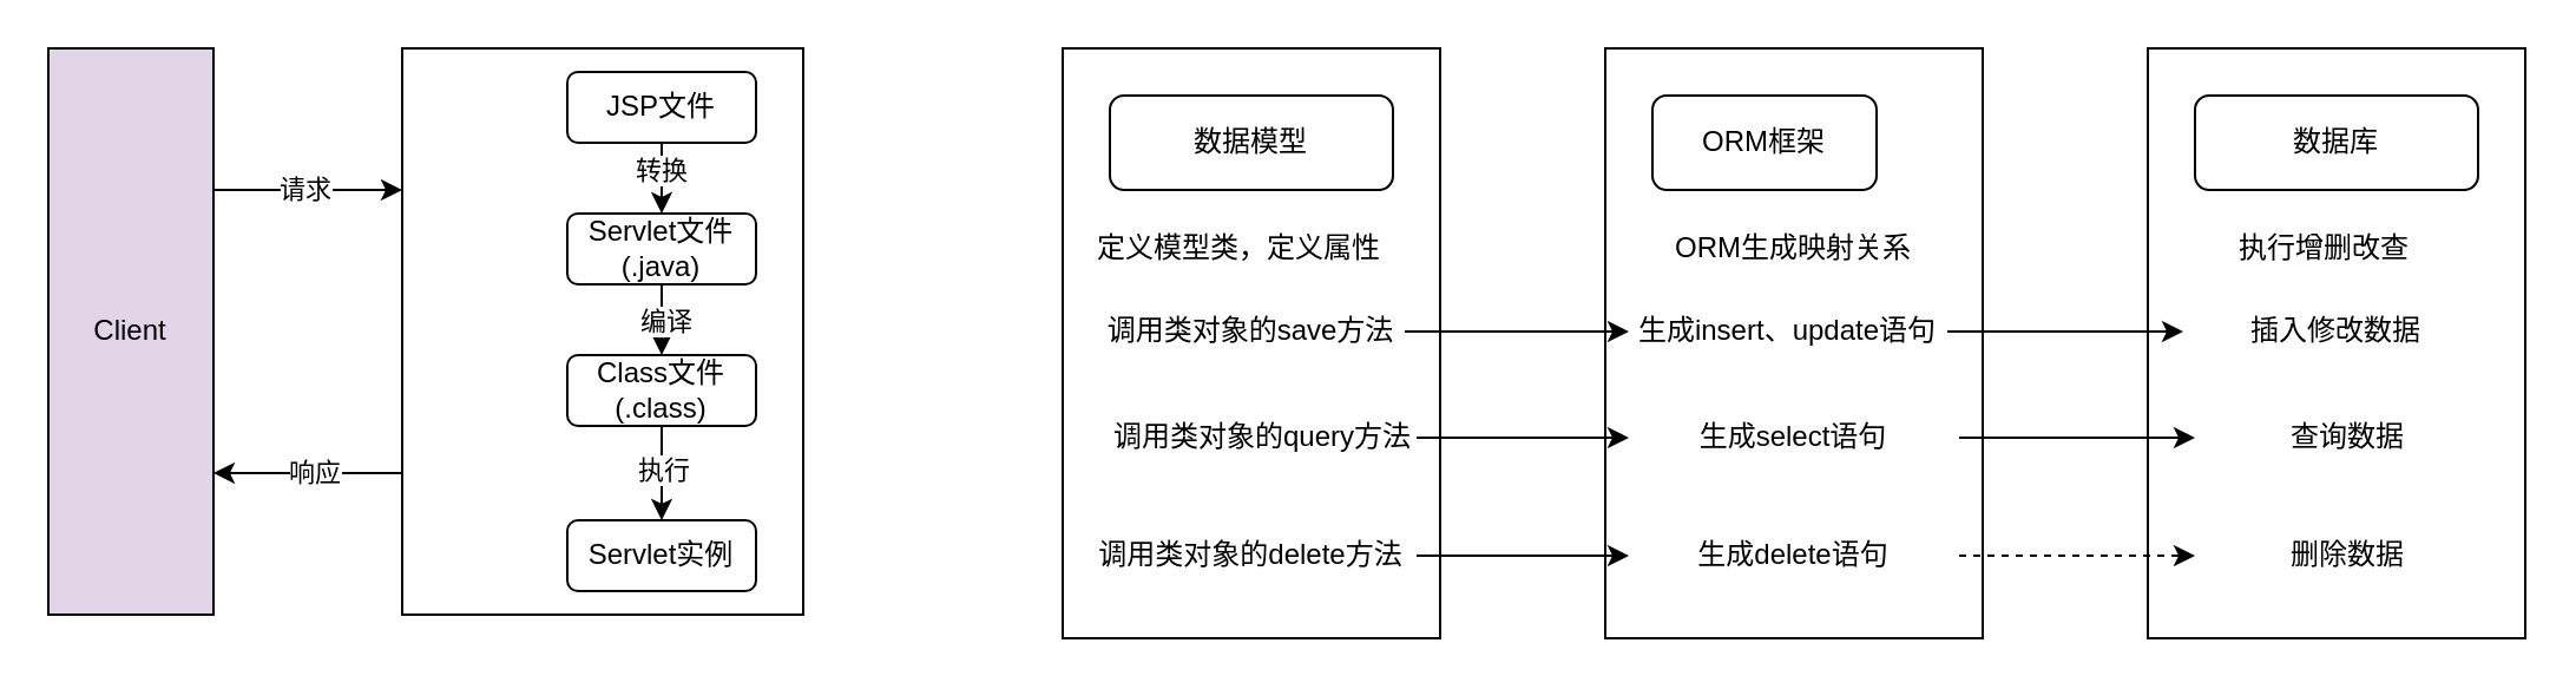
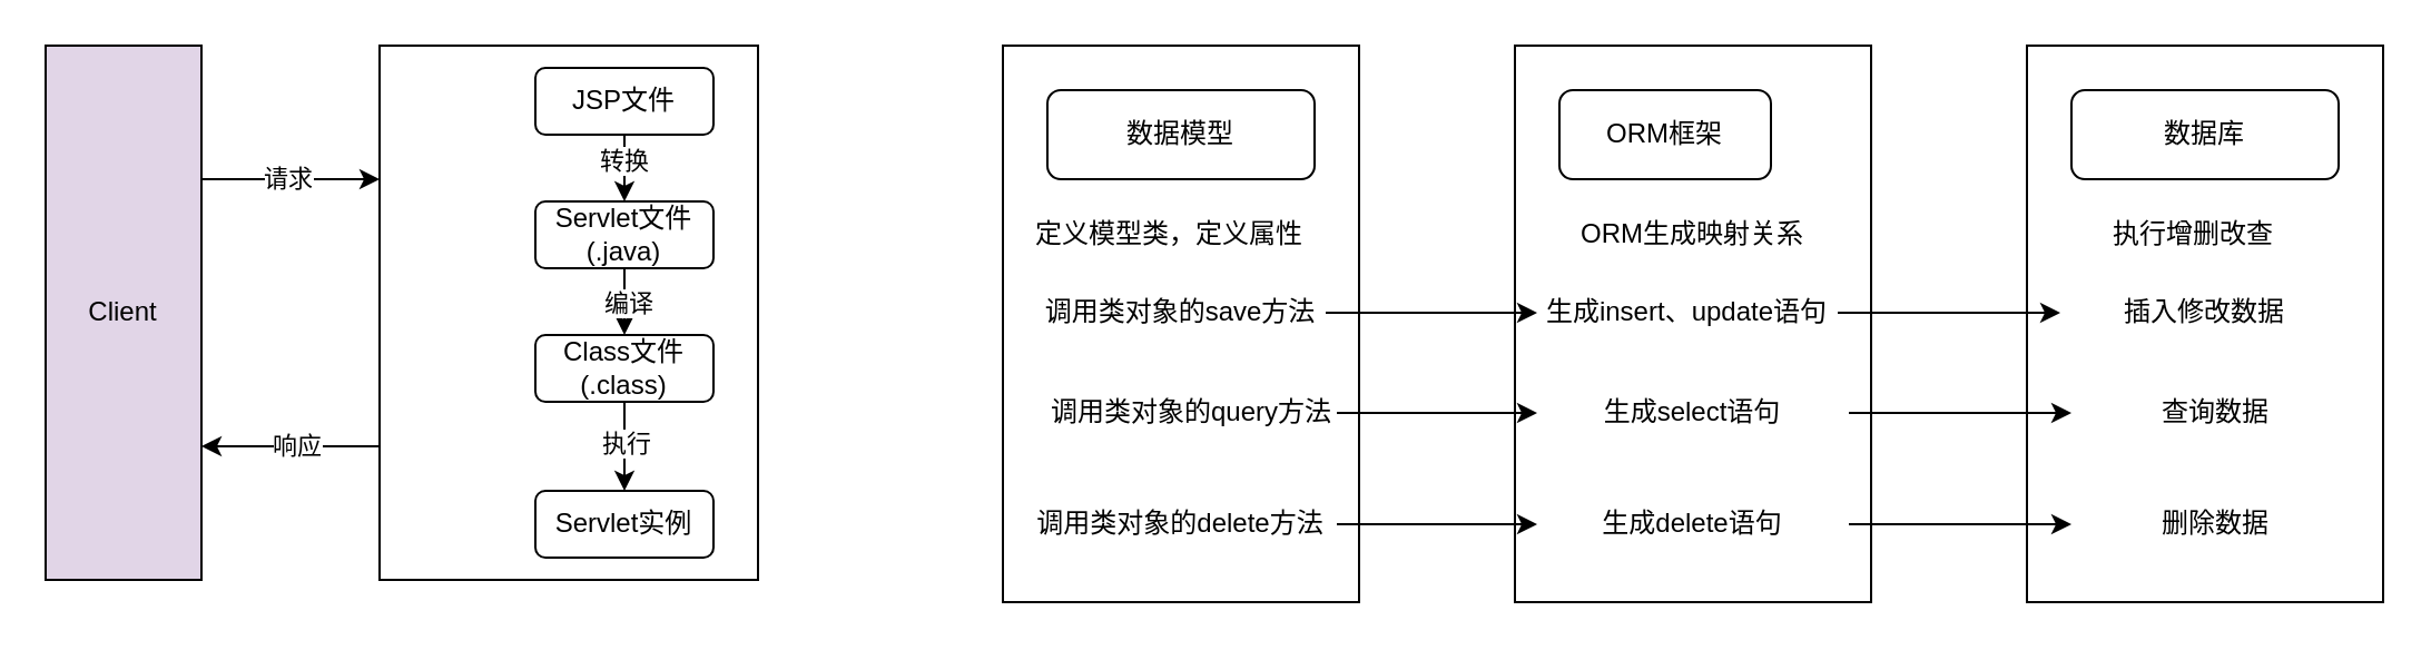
- <mxCell id="39" style="edgeStyle=orthogonalEdgeStyle;rounded=0;orthogonalLoop=1;jettySize=auto;html=1;exitX=1;exitY=0.5;exitDx=0;exitDy=0;dashed=1;" edge="1" parent="1" source="29" target="35"><mxGeometry relative="1" as="geometry" /></mxCell>
+ <mxCell id="39" style="edgeStyle=orthogonalEdgeStyle;rounded=0;orthogonalLoop=1;jettySize=auto;html=1;exitX=1;exitY=0.5;exitDx=0;exitDy=0;" edge="1" parent="1" source="29" target="35"><mxGeometry relative="1" as="geometry" /></mxCell>
